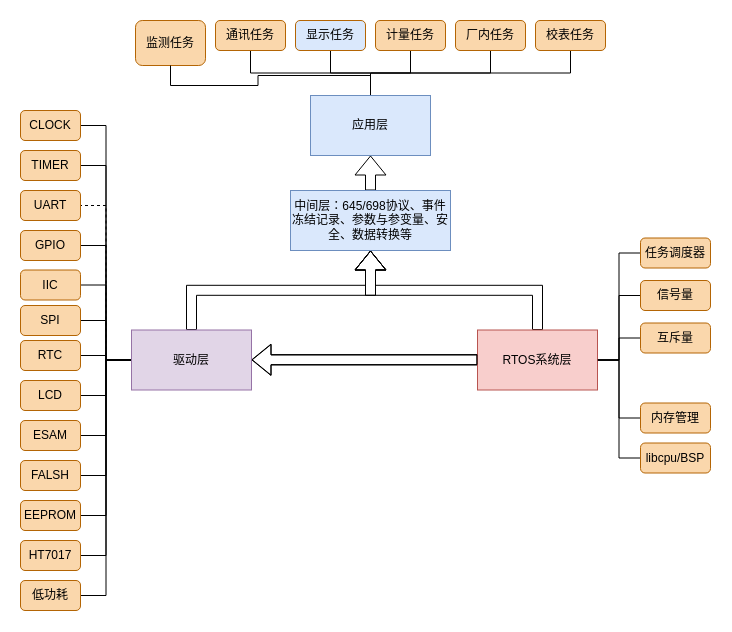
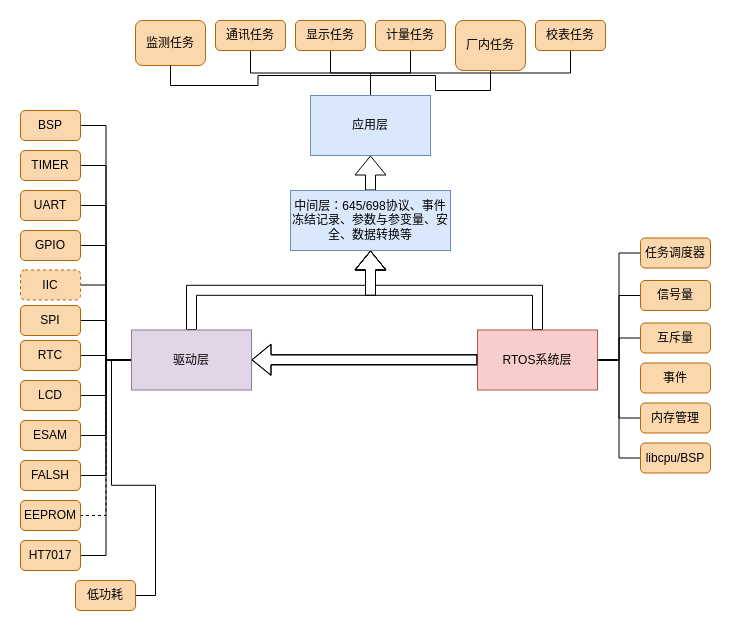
- <mxCell id="54" value="显示任务" style="rounded=1;whiteSpace=wrap;html=1;fillColor=#dae8fc;strokeColor=#b46504;" vertex="1" parent="1"><mxGeometry x="295" y="20" width="70" height="30" as="geometry" /></mxCell>
+ <mxCell id="54" value="显示任务" style="rounded=1;whiteSpace=wrap;html=1;fillColor=#fad7ac;strokeColor=#b46504;" vertex="1" parent="1"><mxGeometry x="295" y="20" width="70" height="30" as="geometry" /></mxCell>
- <mxCell id="50" value="厂内任务" style="rounded=1;whiteSpace=wrap;html=1;fillColor=#fad7ac;strokeColor=#b46504;" vertex="1" parent="1"><mxGeometry x="455" y="20" width="70" height="30" as="geometry" /></mxCell>
+ <mxCell id="50" value="厂内任务" style="rounded=1;whiteSpace=wrap;html=1;fillColor=#fad7ac;strokeColor=#b46504;" vertex="1" parent="1"><mxGeometry x="455" y="20" width="70" height="50" as="geometry" /></mxCell>
- <mxCell id="32" value="CLOCK" style="rounded=1;whiteSpace=wrap;html=1;fillColor=#fad7ac;strokeColor=#b46504;" vertex="1" parent="1"><mxGeometry x="20" y="110" width="60" height="30" as="geometry" /></mxCell>
+ <mxCell id="32" value="BSP" style="rounded=1;whiteSpace=wrap;html=1;fillColor=#fad7ac;strokeColor=#b46504;" vertex="1" parent="1"><mxGeometry x="20" y="110" width="60" height="30" as="geometry" /></mxCell>
- <mxCell id="5" style="edgeStyle=orthogonalEdgeStyle;rounded=0;orthogonalLoop=1;jettySize=auto;html=1;exitX=0;exitY=0.5;exitDx=0;exitDy=0;entryX=1;entryY=0.5;entryDx=0;entryDy=0;endArrow=none;endFill=0;dashed=1;" edge="1" parent="1" source="16" target="29"><mxGeometry relative="1" as="geometry" /></mxCell>
+ <mxCell id="5" style="edgeStyle=orthogonalEdgeStyle;rounded=0;orthogonalLoop=1;jettySize=auto;html=1;exitX=0;exitY=0.5;exitDx=0;exitDy=0;entryX=1;entryY=0.5;entryDx=0;entryDy=0;endArrow=none;endFill=0;" edge="1" parent="1" source="16" target="29"><mxGeometry relative="1" as="geometry" /></mxCell>
- <mxCell id="28" value="IIC" style="rounded=1;whiteSpace=wrap;html=1;fillColor=#fad7ac;strokeColor=#b46504;" vertex="1" parent="1"><mxGeometry x="20" y="269.5" width="60" height="30" as="geometry" /></mxCell>
+ <mxCell id="28" value="IIC" style="rounded=1;whiteSpace=wrap;html=1;fillColor=#fad7ac;strokeColor=#b46504;dashed=1;" vertex="1" parent="1"><mxGeometry x="20" y="269.5" width="60" height="30" as="geometry" /></mxCell>
+ <mxCell id="46" value="事件" style="rounded=1;whiteSpace=wrap;html=1;fillColor=#fad7ac;strokeColor=#b46504;" vertex="1" parent="1"><mxGeometry x="640" y="362.5" width="70" height="30" as="geometry" /></mxCell>
- <mxCell id="13" style="edgeStyle=orthogonalEdgeStyle;rounded=0;orthogonalLoop=1;jettySize=auto;html=1;exitX=0;exitY=0.5;exitDx=0;exitDy=0;entryX=1;entryY=0.5;entryDx=0;entryDy=0;endArrow=none;endFill=0;" edge="1" parent="1" source="16" target="36"><mxGeometry relative="1" as="geometry" /></mxCell>
+ <mxCell id="13" style="edgeStyle=orthogonalEdgeStyle;rounded=0;orthogonalLoop=1;jettySize=auto;html=1;exitX=0;exitY=0.5;exitDx=0;exitDy=0;entryX=1;entryY=0.5;entryDx=0;entryDy=0;endArrow=none;endFill=0;dashed=1;" edge="1" parent="1" source="16" target="36"><mxGeometry relative="1" as="geometry" /></mxCell>
- <mxCell id="37" value="低功耗" style="rounded=1;whiteSpace=wrap;html=1;fillColor=#fad7ac;strokeColor=#b46504;" vertex="1" parent="1"><mxGeometry x="20" y="580" width="60" height="30" as="geometry" /></mxCell>
+ <mxCell id="37" value="低功耗" style="rounded=1;whiteSpace=wrap;html=1;fillColor=#fad7ac;strokeColor=#b46504;" vertex="1" parent="1"><mxGeometry x="75" y="580" width="60" height="30" as="geometry" /></mxCell>
